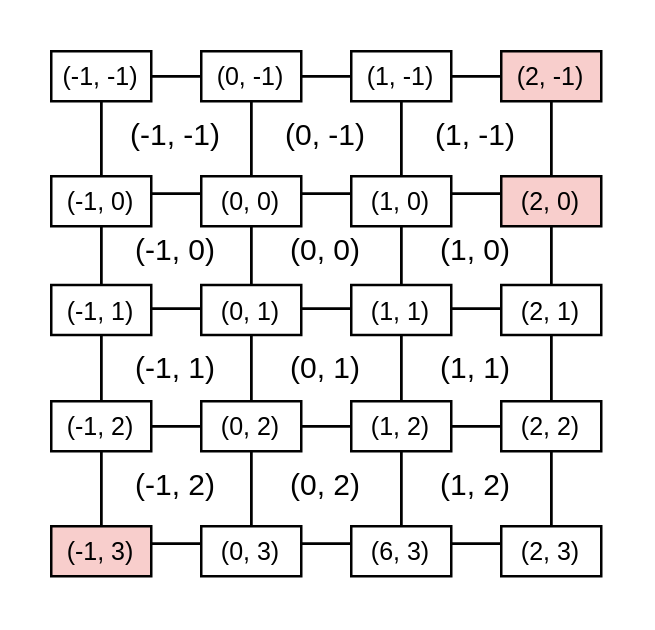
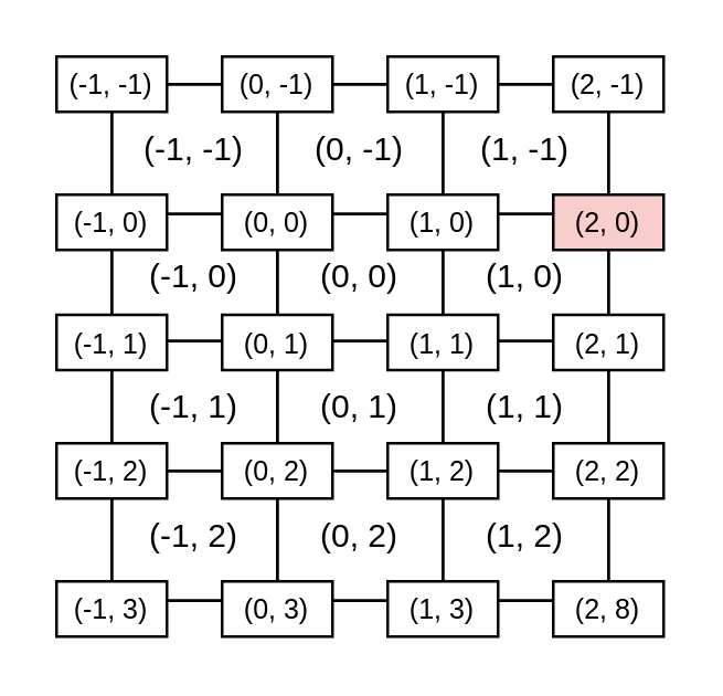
- <mxCell id="38" value="&lt;p style=&quot;line-height: 100%;&quot;&gt;&lt;font style=&quot;font-size: 10px;&quot;&gt;(2, -1)&lt;/font&gt;&lt;/p&gt;" style="rounded=0;whiteSpace=wrap;html=1;fillColor=#f8cecc;" vertex="1" parent="1"><mxGeometry x="200" y="20" width="40" height="20" as="geometry" /></mxCell>
+ <mxCell id="38" value="&lt;p style=&quot;line-height: 100%;&quot;&gt;&lt;font style=&quot;font-size: 10px;&quot;&gt;(2, -1)&lt;/font&gt;&lt;/p&gt;" style="rounded=0;whiteSpace=wrap;html=1;" vertex="1" parent="1"><mxGeometry x="200" y="20" width="40" height="20" as="geometry" /></mxCell>
- <mxCell id="33" value="&lt;p style=&quot;line-height: 100%;&quot;&gt;&lt;font style=&quot;font-size: 10px;&quot;&gt;(-1, 3)&lt;/font&gt;&lt;/p&gt;" style="rounded=0;whiteSpace=wrap;html=1;fillColor=#f8cecc;" vertex="1" parent="1"><mxGeometry x="20" y="210" width="40" height="20" as="geometry" /></mxCell>
+ <mxCell id="33" value="&lt;p style=&quot;line-height: 100%;&quot;&gt;&lt;font style=&quot;font-size: 10px;&quot;&gt;(-1, 3)&lt;/font&gt;&lt;/p&gt;" style="rounded=0;whiteSpace=wrap;html=1;" vertex="1" parent="1"><mxGeometry x="20" y="210" width="40" height="20" as="geometry" /></mxCell>
- <mxCell id="32" value="&lt;p style=&quot;line-height: 100%;&quot;&gt;&lt;font style=&quot;font-size: 10px;&quot;&gt;(6, 3)&lt;/font&gt;&lt;/p&gt;" style="rounded=0;whiteSpace=wrap;html=1;" vertex="1" parent="1"><mxGeometry x="140" y="210" width="40" height="20" as="geometry" /></mxCell>
+ <mxCell id="32" value="&lt;p style=&quot;line-height: 100%;&quot;&gt;&lt;font style=&quot;font-size: 10px;&quot;&gt;(1, 3)&lt;/font&gt;&lt;/p&gt;" style="rounded=0;whiteSpace=wrap;html=1;" vertex="1" parent="1"><mxGeometry x="140" y="210" width="40" height="20" as="geometry" /></mxCell>
- <mxCell id="31" value="&lt;p style=&quot;line-height: 100%;&quot;&gt;&lt;font style=&quot;font-size: 10px;&quot;&gt;(2, 3)&lt;/font&gt;&lt;/p&gt;" style="rounded=0;whiteSpace=wrap;html=1;" vertex="1" parent="1"><mxGeometry x="200" y="210" width="40" height="20" as="geometry" /></mxCell>
+ <mxCell id="31" value="&lt;p style=&quot;line-height: 100%;&quot;&gt;&lt;font style=&quot;font-size: 10px;&quot;&gt;(2, 8)&lt;/font&gt;&lt;/p&gt;" style="rounded=0;whiteSpace=wrap;html=1;" vertex="1" parent="1"><mxGeometry x="200" y="210" width="40" height="20" as="geometry" /></mxCell>
